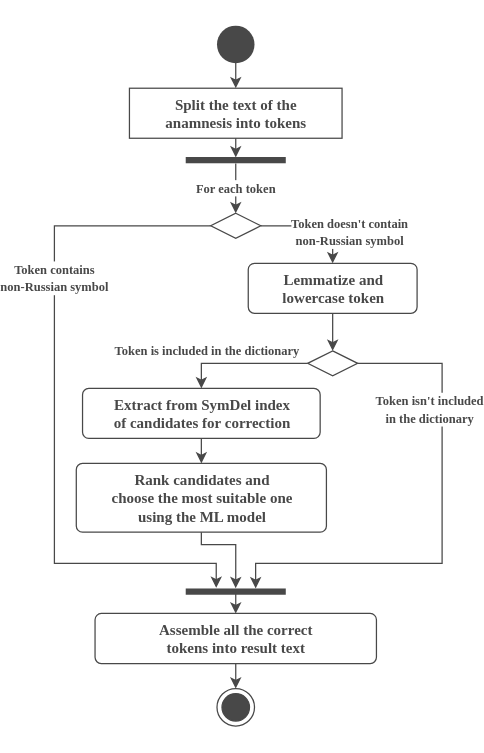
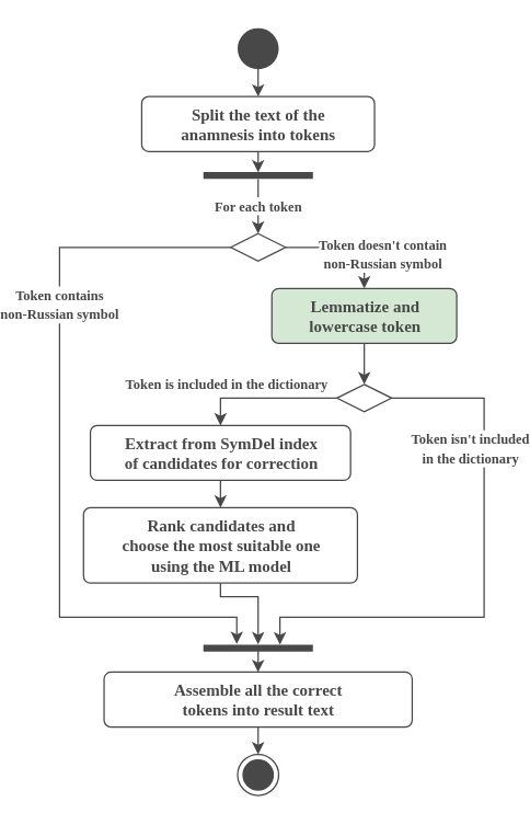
- <mxCell id="4" value="&lt;font color=&quot;#484848&quot;&gt;&lt;b&gt;Split the text of the &lt;br&gt;anamnesis into tokens&lt;/b&gt;&lt;/font&gt;" style="html=1;align=center;verticalAlign=top;absoluteArcSize=1;arcSize=10;dashed=0;fillColor=#FFFFFF;strokeColor=#484848;fontFamily=Montserrat Semibold;rounded=0;" parent="1" vertex="1"><mxGeometry x="80" y="70" width="170" height="40" as="geometry" /></mxCell>
+ <mxCell id="4" value="&lt;font color=&quot;#484848&quot;&gt;&lt;b&gt;Split the text of the &lt;br&gt;anamnesis into tokens&lt;/b&gt;&lt;/font&gt;" style="html=1;align=center;verticalAlign=top;rounded=1;absoluteArcSize=1;arcSize=10;dashed=0;fillColor=#FFFFFF;strokeColor=#484848;fontFamily=Montserrat Semibold;" parent="1" vertex="1"><mxGeometry x="80" y="70" width="170" height="40" as="geometry" /></mxCell>
- <mxCell id="20" value="&lt;font color=&quot;#484848&quot;&gt;&lt;b&gt;Lemmatize and &lt;br&gt;lowercase token&lt;/b&gt;&lt;/font&gt;" style="html=1;align=center;verticalAlign=top;rounded=1;absoluteArcSize=1;arcSize=10;dashed=0;fillColor=#FFFFFF;strokeColor=#484848;fontFamily=Montserrat Semibold;" vertex="1" parent="1"><mxGeometry x="175" y="210" width="135" height="40" as="geometry" /></mxCell>
+ <mxCell id="20" value="&lt;font color=&quot;#484848&quot;&gt;&lt;b&gt;Lemmatize and &lt;br&gt;lowercase token&lt;/b&gt;&lt;/font&gt;" style="html=1;align=center;verticalAlign=top;rounded=1;absoluteArcSize=1;arcSize=10;dashed=0;fillColor=#d5e8d4;strokeColor=#484848;fontFamily=Montserrat Semibold;" vertex="1" parent="1"><mxGeometry x="175" y="210" width="135" height="40" as="geometry" /></mxCell>
